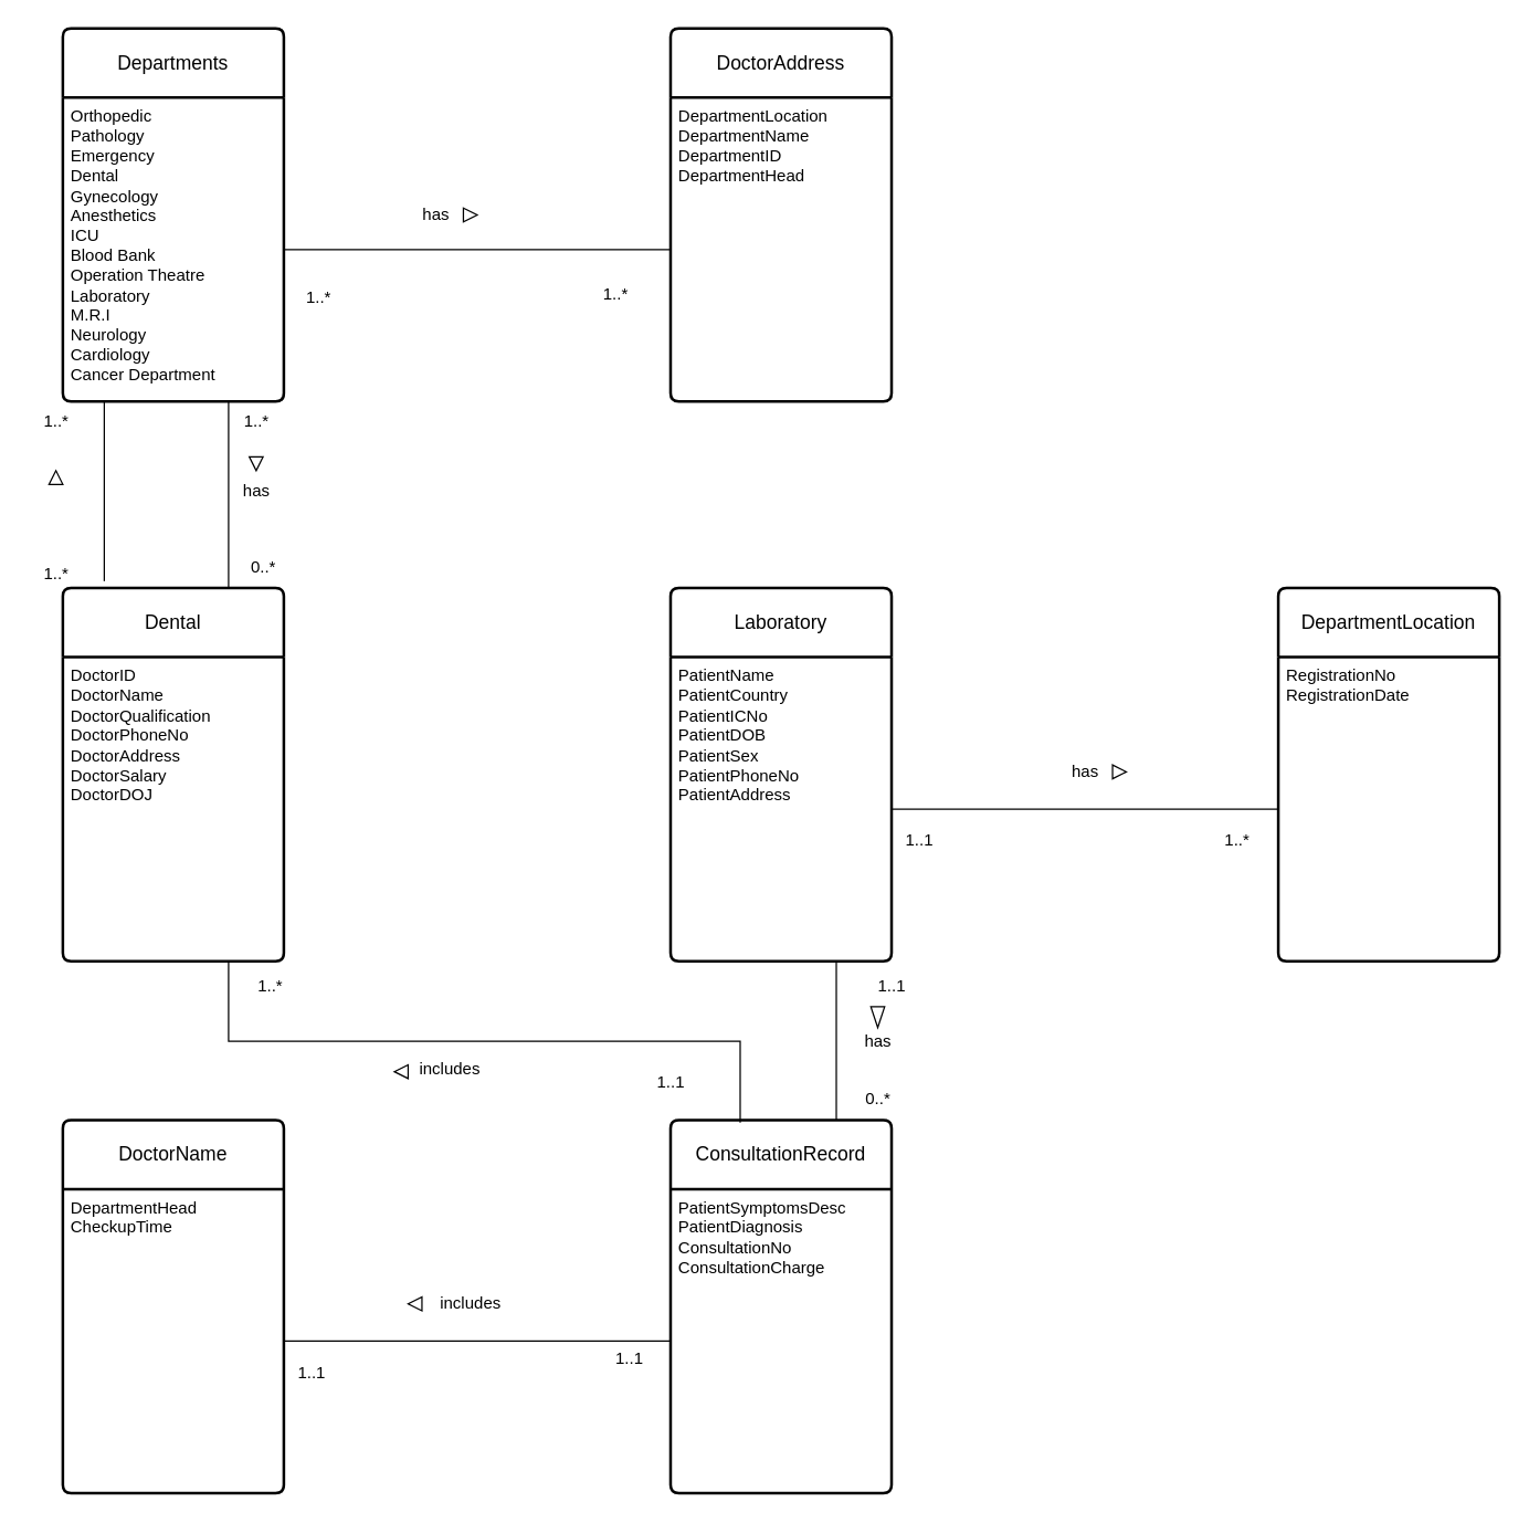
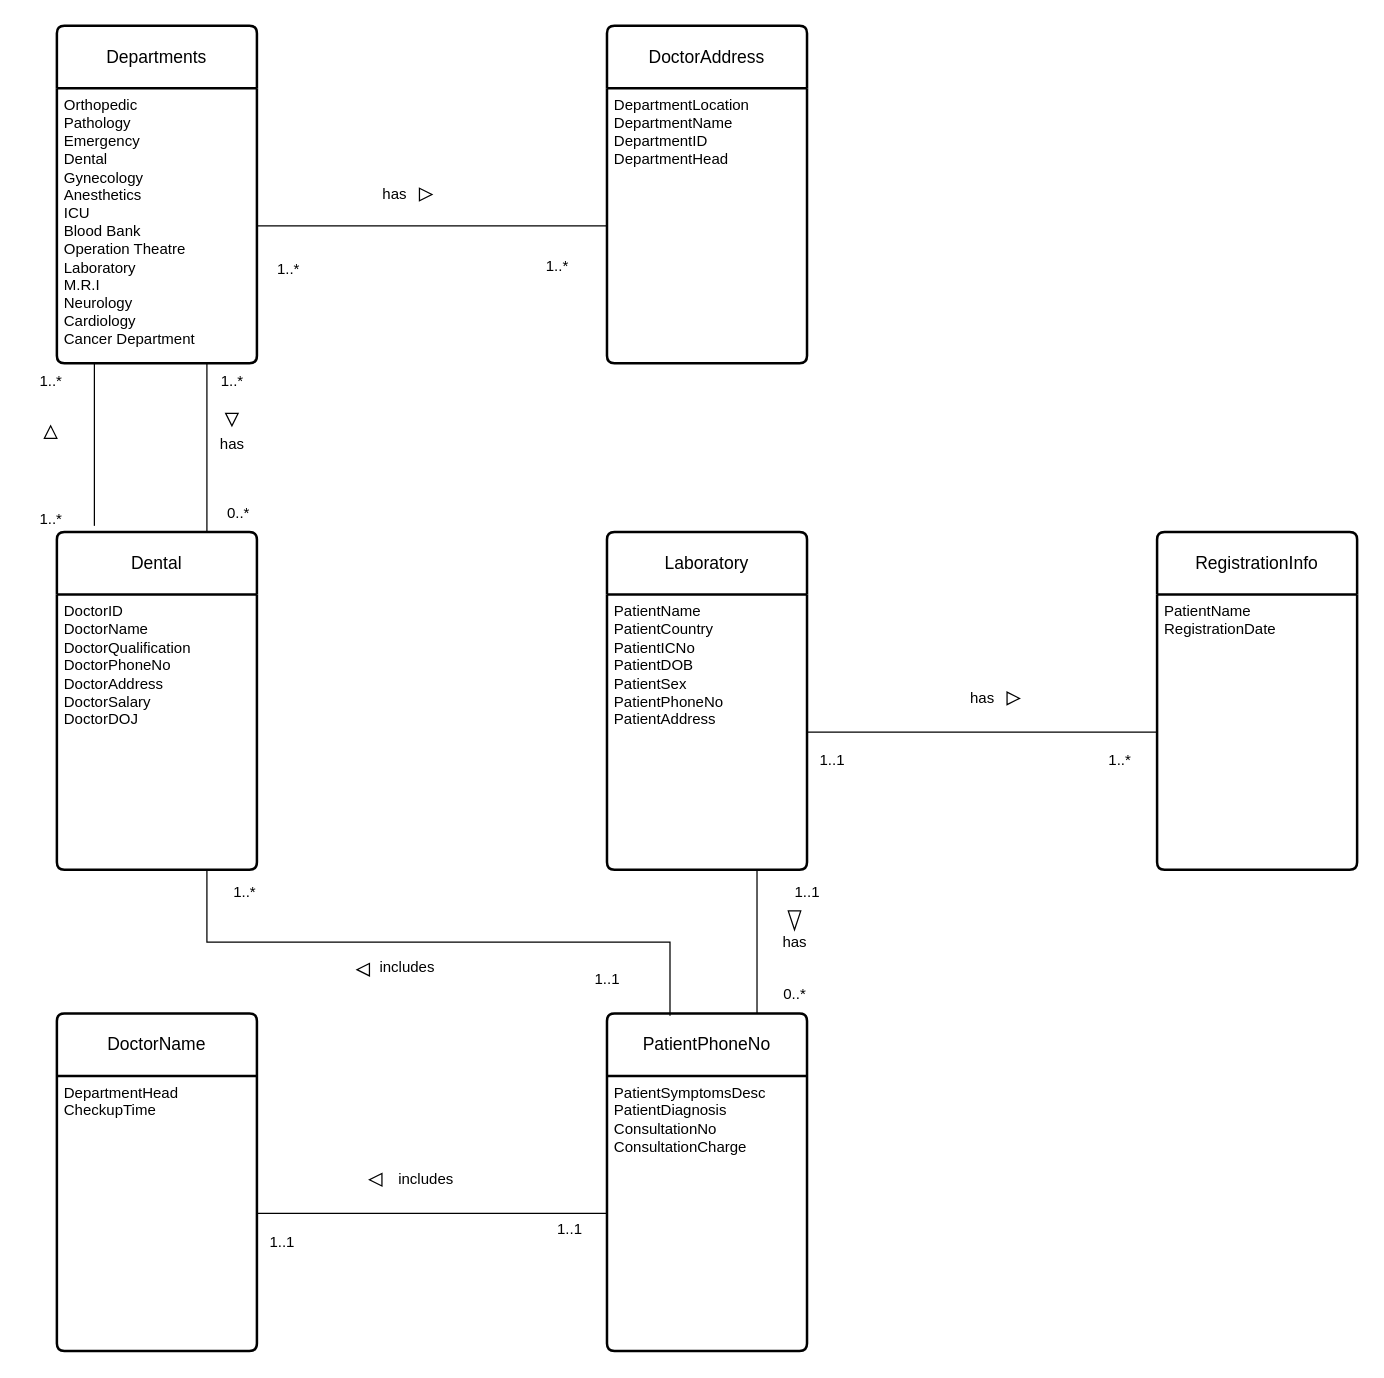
- <mxCell id="19" value="DepartmentLocation" style="swimlane;childLayout=stackLayout;horizontal=1;startSize=50;horizontalStack=0;rounded=1;fontSize=14;fontStyle=0;strokeWidth=2;resizeParent=0;resizeLast=1;shadow=0;dashed=0;align=center;arcSize=4;whiteSpace=wrap;html=1;" vertex="1" parent="1"><mxGeometry x="925" y="425" width="160" height="270" as="geometry" /></mxCell>
+ <mxCell id="19" value="RegistrationInfo" style="swimlane;childLayout=stackLayout;horizontal=1;startSize=50;horizontalStack=0;rounded=1;fontSize=14;fontStyle=0;strokeWidth=2;resizeParent=0;resizeLast=1;shadow=0;dashed=0;align=center;arcSize=4;whiteSpace=wrap;html=1;" vertex="1" parent="1"><mxGeometry x="925" y="425" width="160" height="270" as="geometry" /></mxCell>
- <mxCell id="20" value="&lt;div&gt;&lt;span style=&quot;background-color: transparent; color: light-dark(rgb(0, 0, 0), rgb(255, 255, 255));&quot;&gt;RegistrationNo&lt;/span&gt;&lt;/div&gt;&lt;div&gt;&lt;span style=&quot;background-color: transparent; color: light-dark(rgb(0, 0, 0), rgb(255, 255, 255));&quot;&gt;RegistrationDate&lt;/span&gt;&lt;/div&gt;" style="align=left;strokeColor=none;fillColor=none;spacingLeft=4;spacingRight=4;fontSize=12;verticalAlign=top;resizable=0;rotatable=0;part=1;html=1;whiteSpace=wrap;" vertex="1" parent="19"><mxGeometry y="50" width="160" height="220" as="geometry" /></mxCell>
+ <mxCell id="20" value="&lt;div&gt;&lt;span style=&quot;background-color: transparent; color: light-dark(rgb(0, 0, 0), rgb(255, 255, 255));&quot;&gt;PatientName&lt;/span&gt;&lt;/div&gt;&lt;div&gt;&lt;span style=&quot;background-color: transparent; color: light-dark(rgb(0, 0, 0), rgb(255, 255, 255));&quot;&gt;RegistrationDate&lt;/span&gt;&lt;/div&gt;" style="align=left;strokeColor=none;fillColor=none;spacingLeft=4;spacingRight=4;fontSize=12;verticalAlign=top;resizable=0;rotatable=0;part=1;html=1;whiteSpace=wrap;" vertex="1" parent="19"><mxGeometry y="50" width="160" height="220" as="geometry" /></mxCell>
- <mxCell id="31" value="ConsultationRecord" style="swimlane;childLayout=stackLayout;horizontal=1;startSize=50;horizontalStack=0;rounded=1;fontSize=14;fontStyle=0;strokeWidth=2;resizeParent=0;resizeLast=1;shadow=0;dashed=0;align=center;arcSize=4;whiteSpace=wrap;html=1;" vertex="1" parent="1"><mxGeometry x="485" y="810" width="160" height="270" as="geometry" /></mxCell>
+ <mxCell id="31" value="PatientPhoneNo" style="swimlane;childLayout=stackLayout;horizontal=1;startSize=50;horizontalStack=0;rounded=1;fontSize=14;fontStyle=0;strokeWidth=2;resizeParent=0;resizeLast=1;shadow=0;dashed=0;align=center;arcSize=4;whiteSpace=wrap;html=1;" vertex="1" parent="1"><mxGeometry x="485" y="810" width="160" height="270" as="geometry" /></mxCell>
